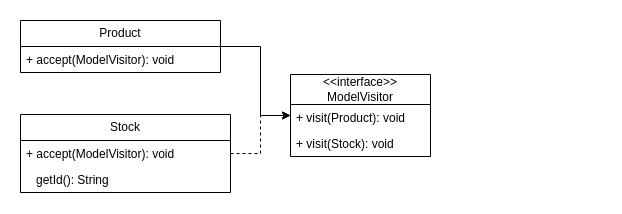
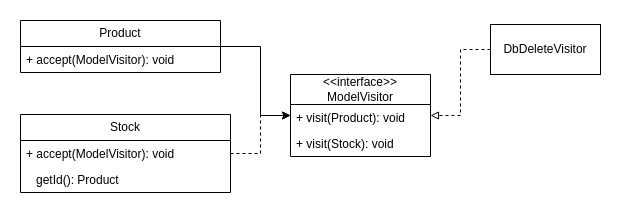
+ <mxCell id="13" value="DbDeleteVisitor" style="html=1;whiteSpace=wrap;" vertex="1" parent="1"><mxGeometry x="490" y="24" width="110" height="50" as="geometry" /></mxCell>
+ <mxCell id="12" style="edgeStyle=orthogonalEdgeStyle;rounded=0;orthogonalLoop=1;jettySize=auto;html=1;endArrow=block;endFill=0;dashed=1;" edge="1" parent="1" source="13" target="5"><mxGeometry relative="1" as="geometry" /></mxCell>
- <mxCell id="11" value="&amp;nbsp; &amp;nbsp;getId(): String" style="text;strokeColor=none;fillColor=none;align=left;verticalAlign=top;spacingLeft=4;spacingRight=4;overflow=hidden;rotatable=0;points=[[0,0.5],[1,0.5]];portConstraint=eastwest;whiteSpace=wrap;html=1;" vertex="1" parent="9"><mxGeometry y="52" width="210" height="26" as="geometry" /></mxCell>
+ <mxCell id="11" value="&amp;nbsp; &amp;nbsp;getId(): Product" style="text;strokeColor=none;fillColor=none;align=left;verticalAlign=top;spacingLeft=4;spacingRight=4;overflow=hidden;rotatable=0;points=[[0,0.5],[1,0.5]];portConstraint=eastwest;whiteSpace=wrap;html=1;" vertex="1" parent="9"><mxGeometry y="52" width="210" height="26" as="geometry" /></mxCell>
